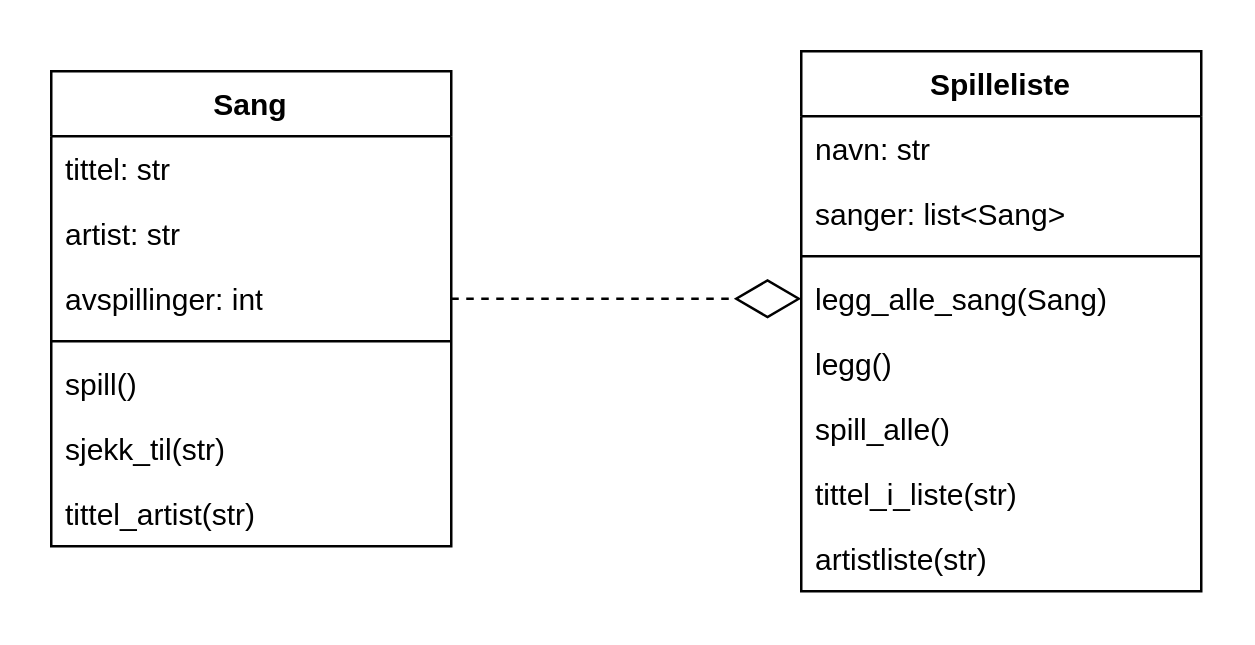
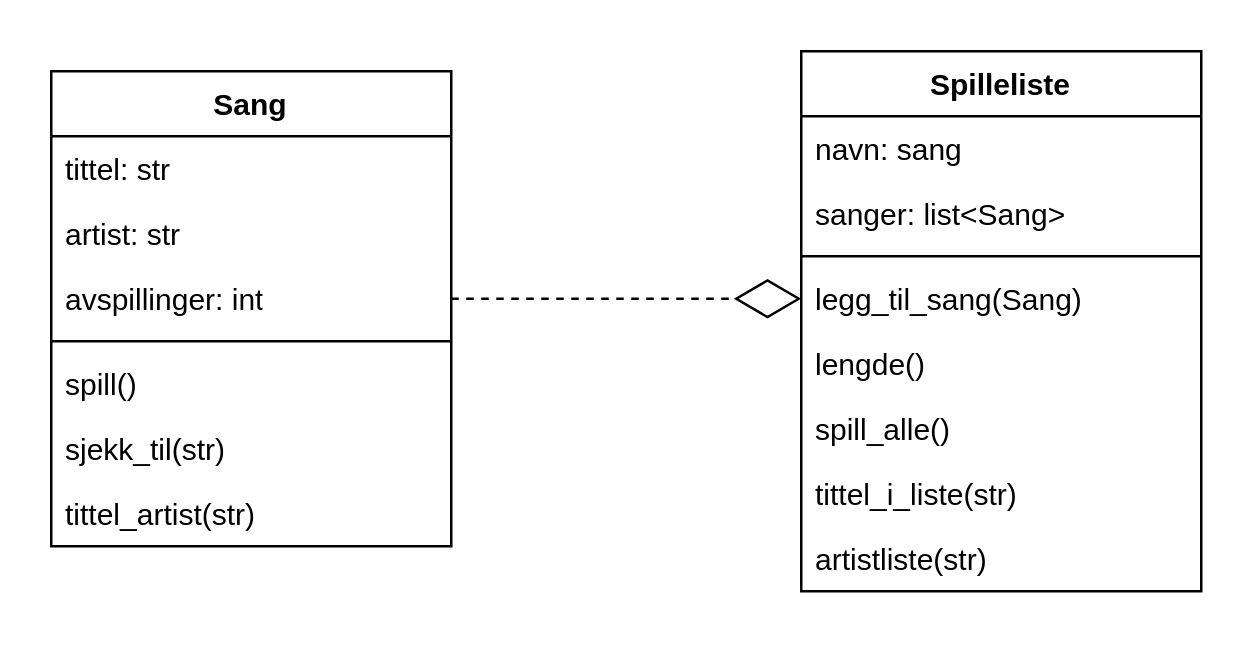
- <mxCell id="11" value="navn: str" style="text;strokeColor=none;fillColor=none;align=left;verticalAlign=top;spacingLeft=4;spacingRight=4;overflow=hidden;rotatable=0;points=[[0,0.5],[1,0.5]];portConstraint=eastwest;whiteSpace=wrap;html=1;" vertex="1" parent="10"><mxGeometry y="26" width="160" height="26" as="geometry" /></mxCell>
+ <mxCell id="11" value="navn: sang" style="text;strokeColor=none;fillColor=none;align=left;verticalAlign=top;spacingLeft=4;spacingRight=4;overflow=hidden;rotatable=0;points=[[0,0.5],[1,0.5]];portConstraint=eastwest;whiteSpace=wrap;html=1;" vertex="1" parent="10"><mxGeometry y="26" width="160" height="26" as="geometry" /></mxCell>
- <mxCell id="14" value="legg_alle_sang(Sang)" style="text;strokeColor=none;fillColor=none;align=left;verticalAlign=top;spacingLeft=4;spacingRight=4;overflow=hidden;rotatable=0;points=[[0,0.5],[1,0.5]];portConstraint=eastwest;whiteSpace=wrap;html=1;" vertex="1" parent="10"><mxGeometry y="86" width="160" height="26" as="geometry" /></mxCell>
+ <mxCell id="14" value="legg_til_sang(Sang)" style="text;strokeColor=none;fillColor=none;align=left;verticalAlign=top;spacingLeft=4;spacingRight=4;overflow=hidden;rotatable=0;points=[[0,0.5],[1,0.5]];portConstraint=eastwest;whiteSpace=wrap;html=1;" vertex="1" parent="10"><mxGeometry y="86" width="160" height="26" as="geometry" /></mxCell>
- <mxCell id="15" value="legg()" style="text;strokeColor=none;fillColor=none;align=left;verticalAlign=top;spacingLeft=4;spacingRight=4;overflow=hidden;rotatable=0;points=[[0,0.5],[1,0.5]];portConstraint=eastwest;whiteSpace=wrap;html=1;" vertex="1" parent="10"><mxGeometry y="112" width="160" height="26" as="geometry" /></mxCell>
+ <mxCell id="15" value="lengde()" style="text;strokeColor=none;fillColor=none;align=left;verticalAlign=top;spacingLeft=4;spacingRight=4;overflow=hidden;rotatable=0;points=[[0,0.5],[1,0.5]];portConstraint=eastwest;whiteSpace=wrap;html=1;" vertex="1" parent="10"><mxGeometry y="112" width="160" height="26" as="geometry" /></mxCell>
